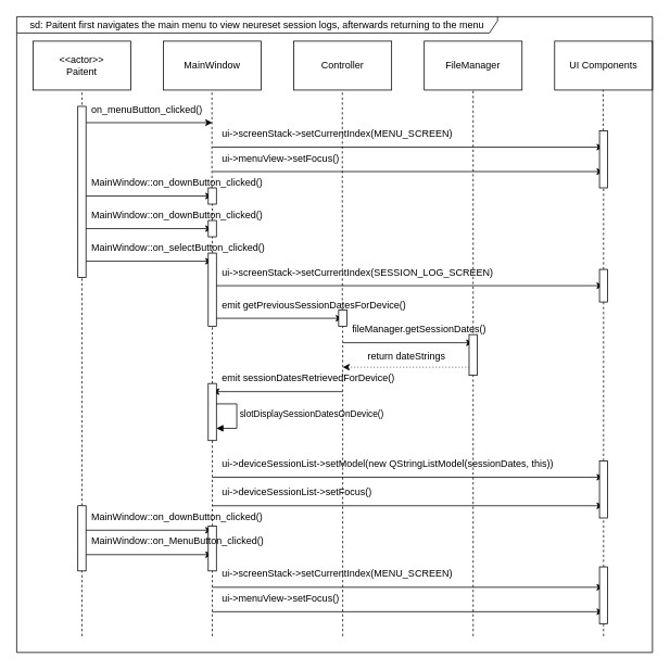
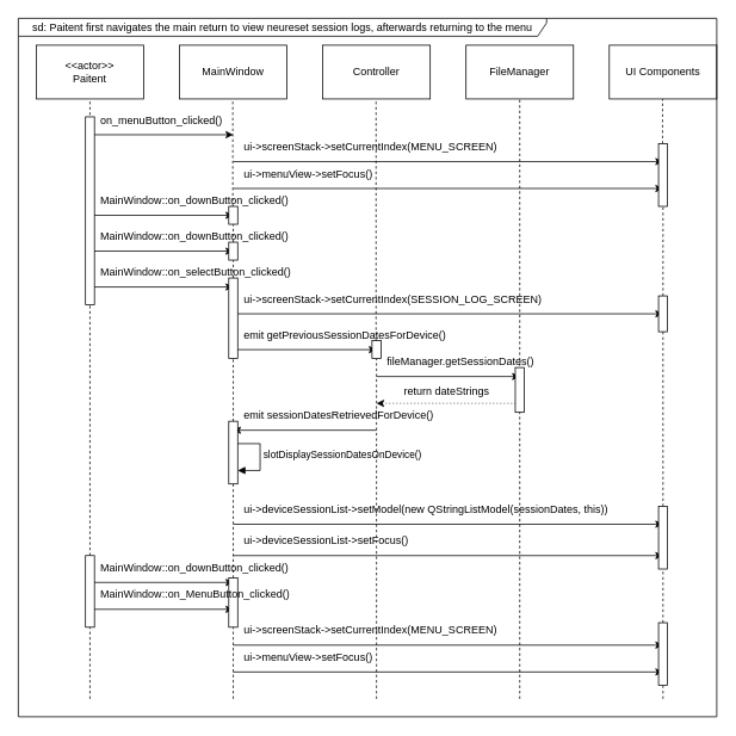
- <mxCell id="71" value="sd:&amp;nbsp;&lt;span style=&quot;text-align: left;&quot;&gt;Paitent first navigates the main menu to view neureset session logs, afterwards returning to the menu&lt;/span&gt;" style="shape=umlFrame;whiteSpace=wrap;html=1;pointerEvents=0;width=590;height=20;" vertex="1" parent="1"><mxGeometry x="20" y="20" width="780" height="780" as="geometry" /></mxCell>
+ <mxCell id="71" value="sd:&amp;nbsp;&lt;span style=&quot;text-align: left;&quot;&gt;Paitent first navigates the main return to view neureset session logs, afterwards returning to the menu&lt;/span&gt;" style="shape=umlFrame;whiteSpace=wrap;html=1;pointerEvents=0;width=590;height=20;" vertex="1" parent="1"><mxGeometry x="20" y="20" width="780" height="780" as="geometry" /></mxCell>
